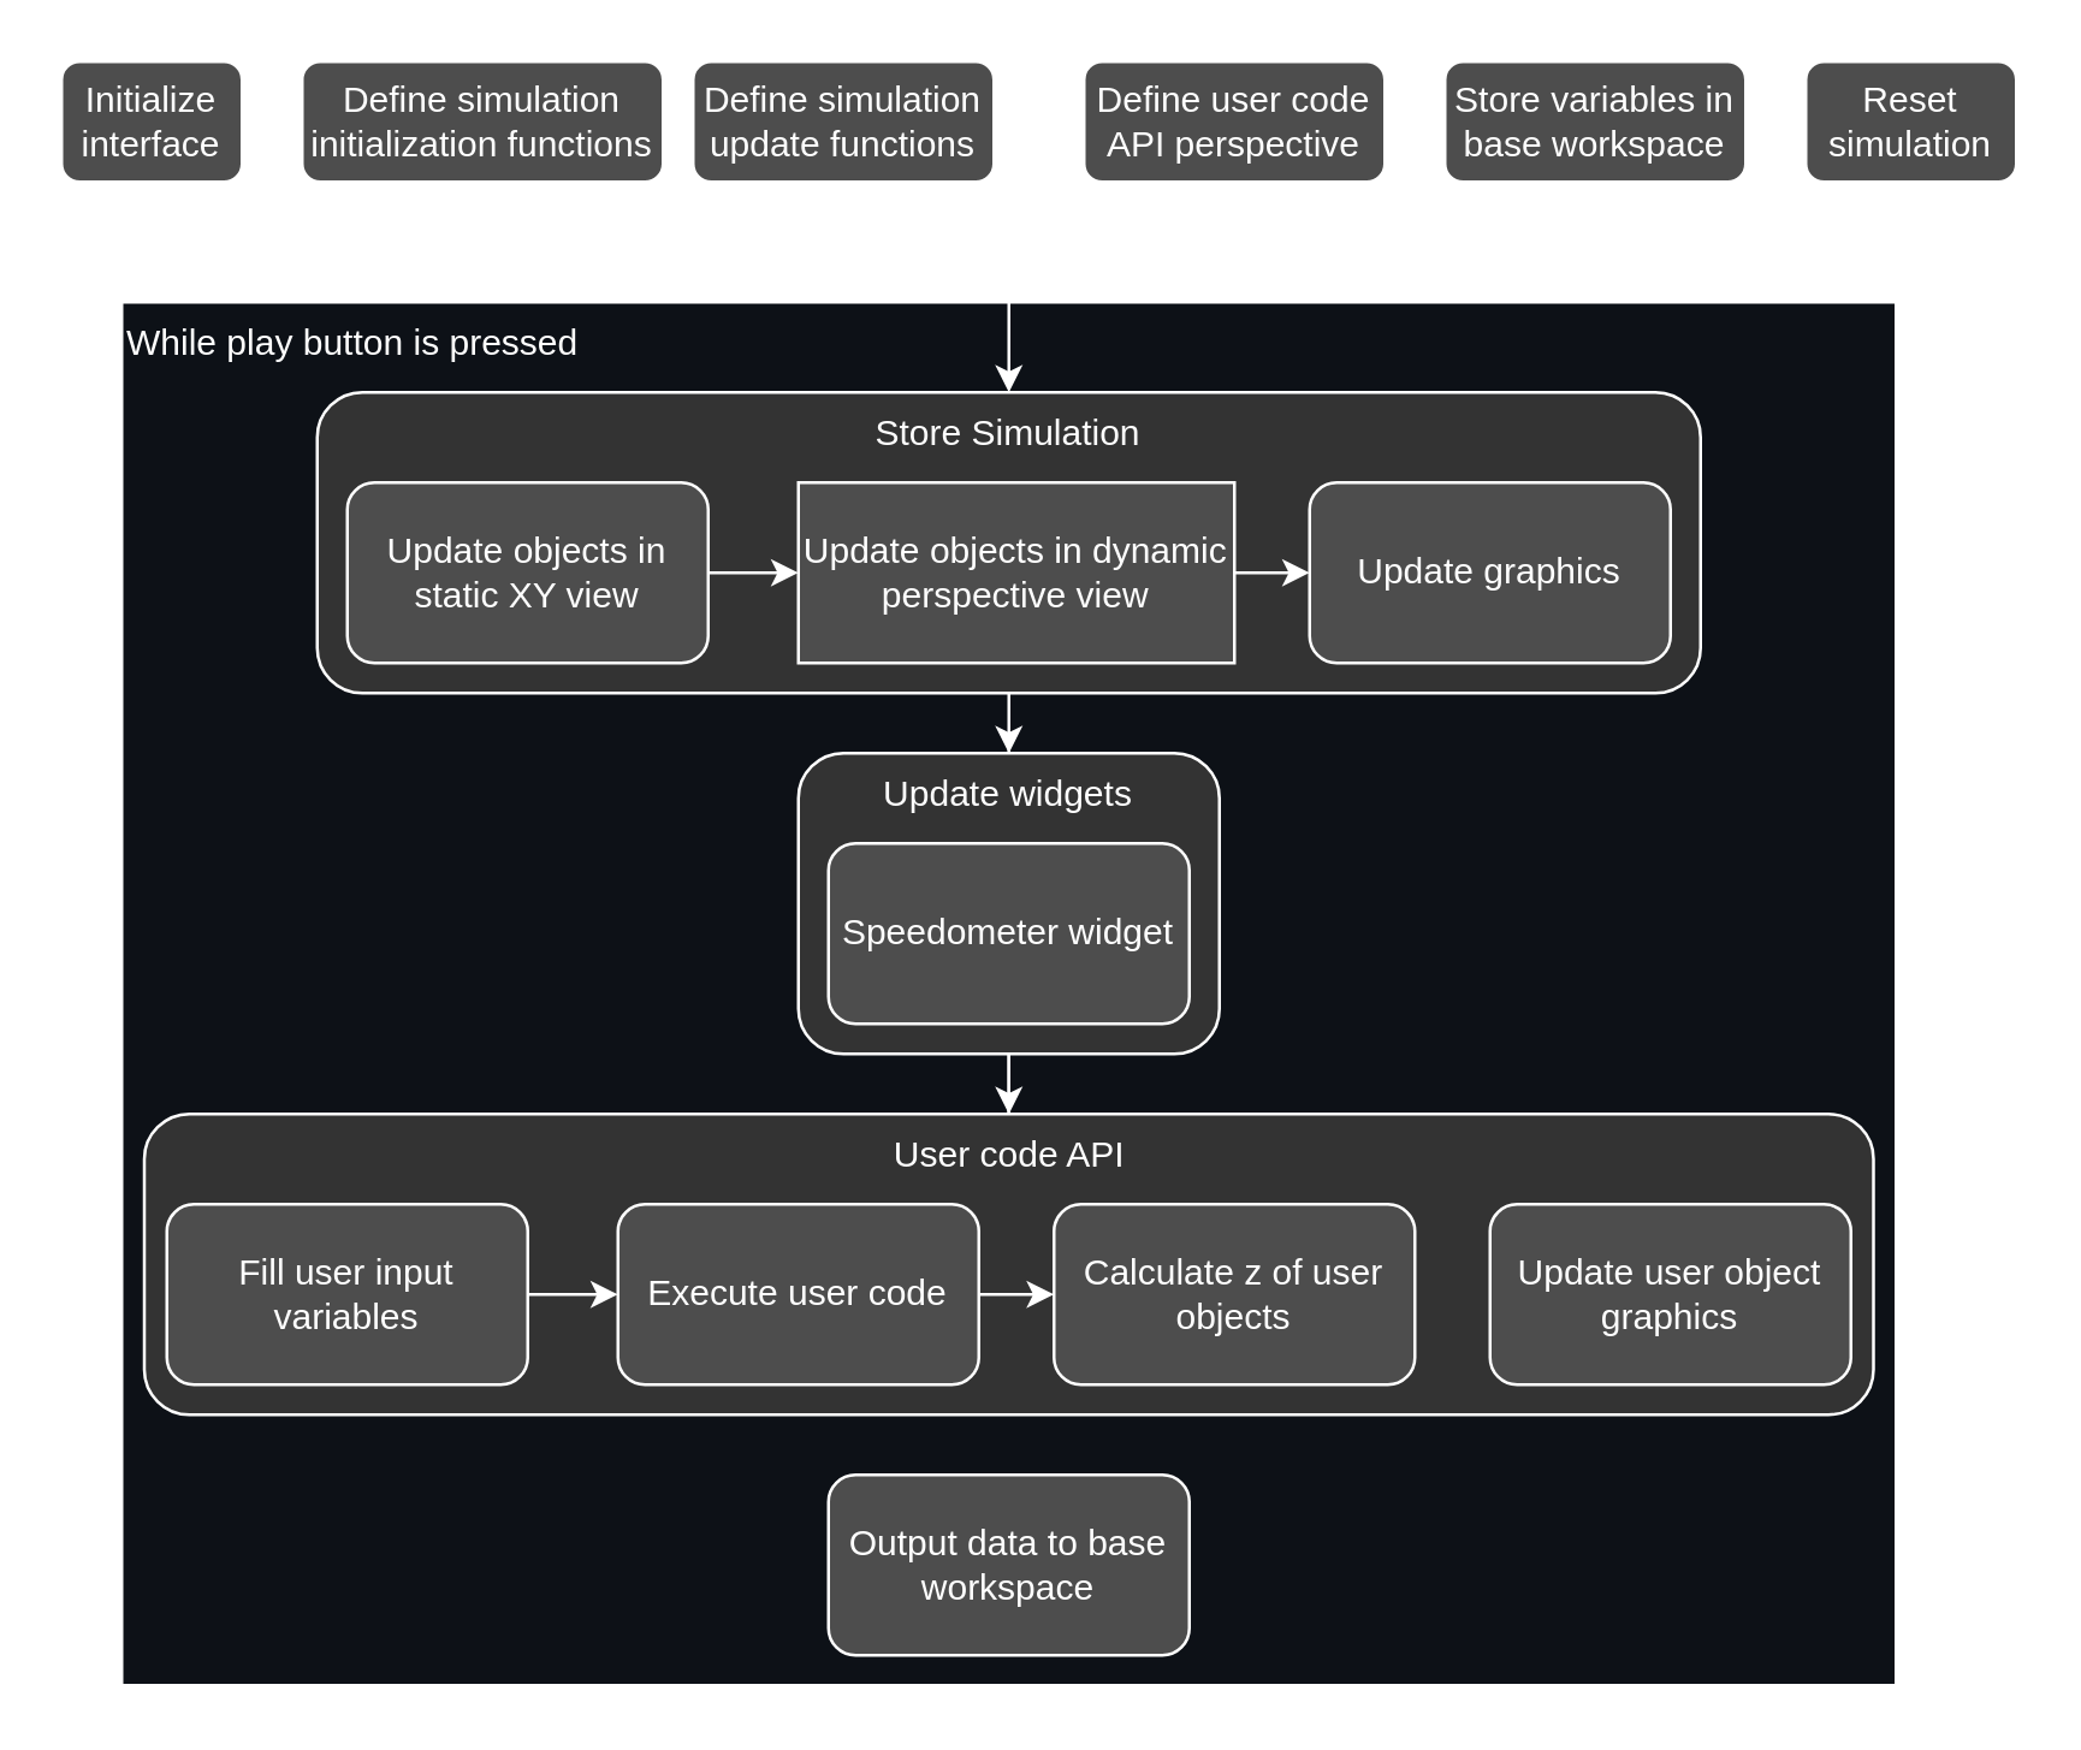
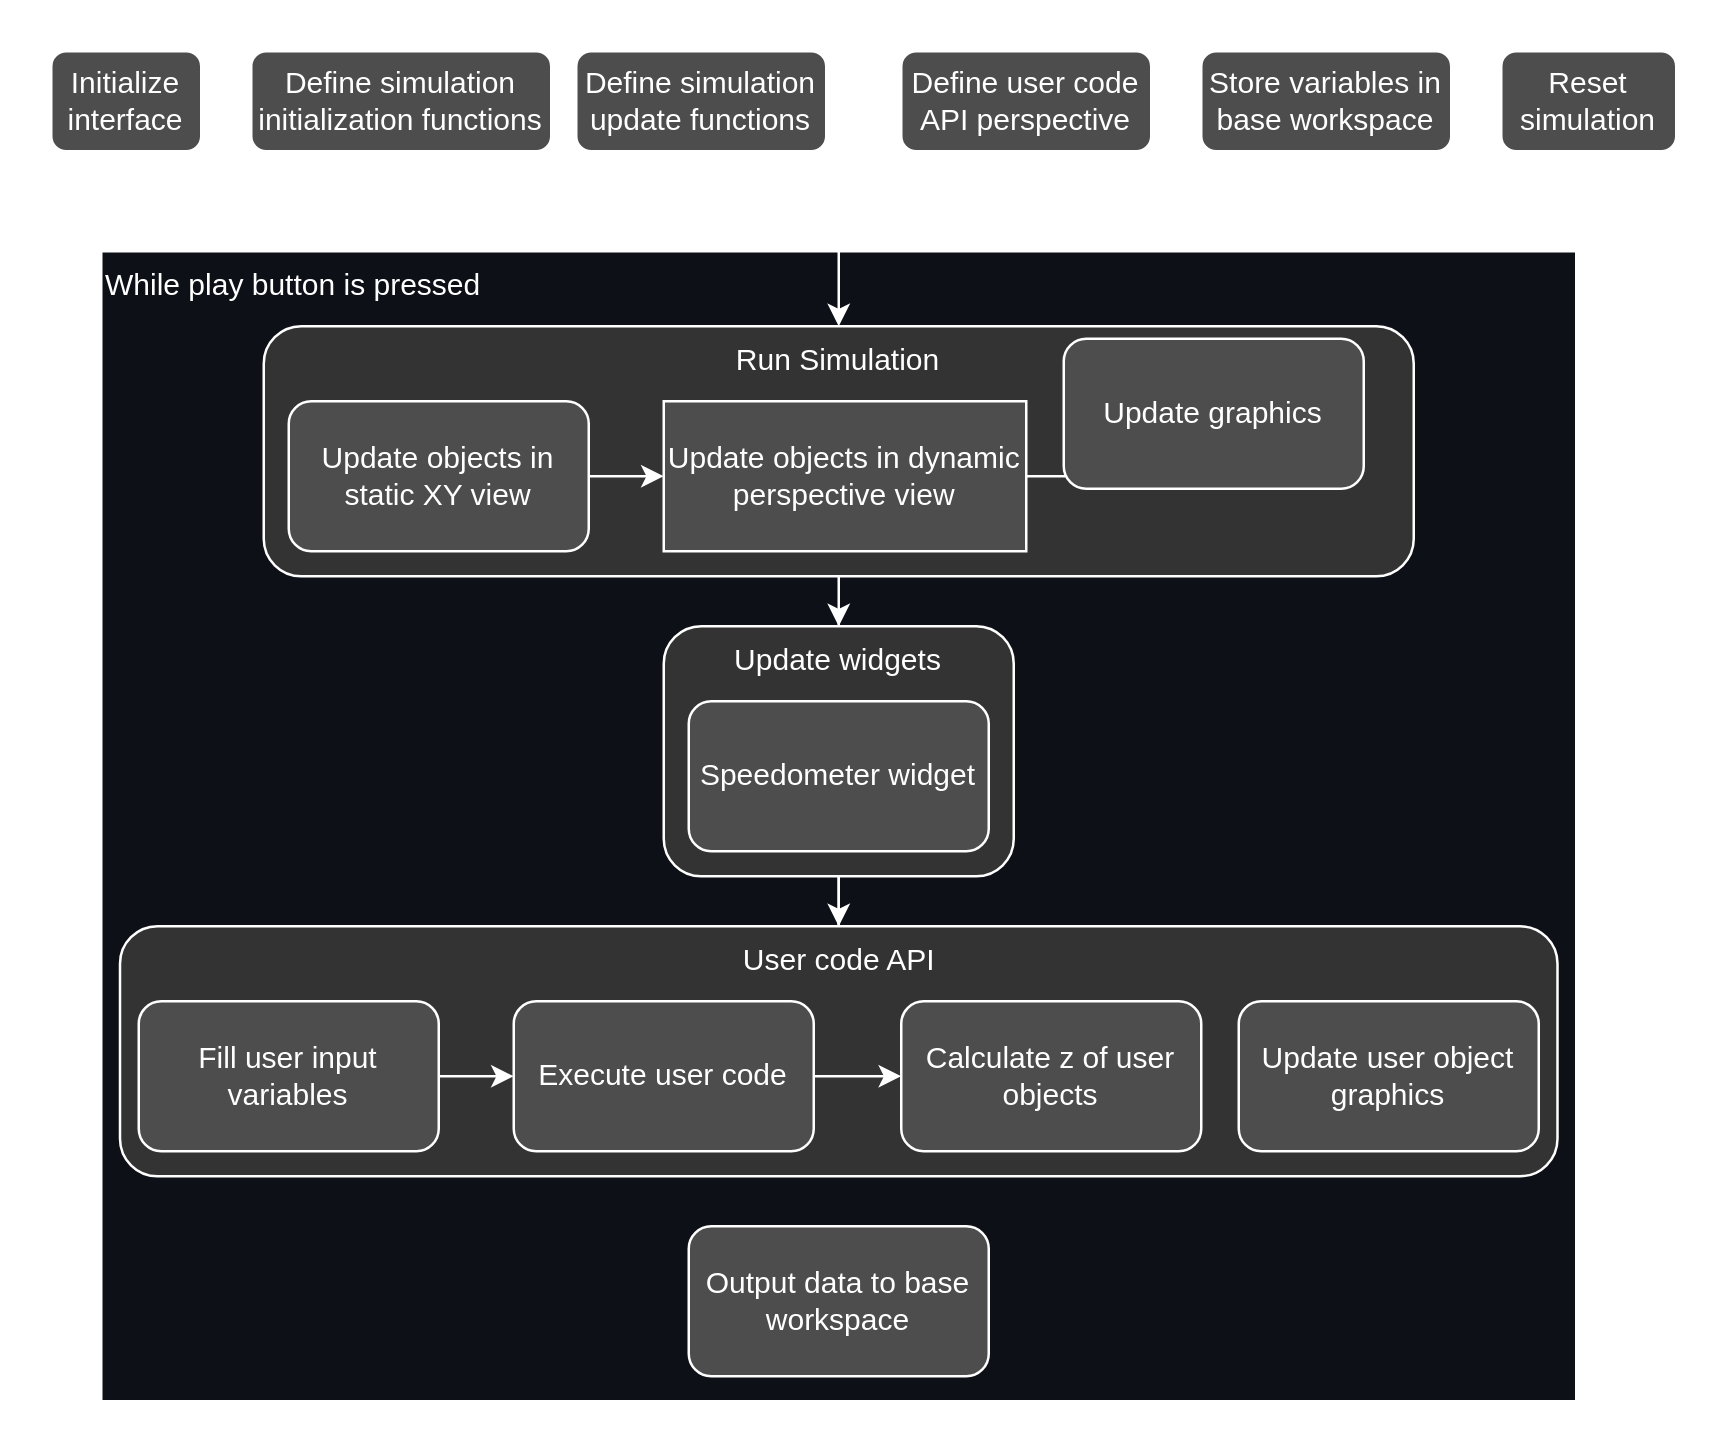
- <mxCell id="8" value="Store Simulation" style="rounded=1;whiteSpace=wrap;html=1;strokeColor=#FFFFFF;fontColor=#FFFFFF;fillColor=#333333;align=center;verticalAlign=top;" vertex="1" parent="1"><mxGeometry x="105" y="130" width="460" height="100" as="geometry" /></mxCell>
+ <mxCell id="8" value="Run Simulation" style="rounded=1;whiteSpace=wrap;html=1;strokeColor=#FFFFFF;fontColor=#FFFFFF;fillColor=#333333;align=center;verticalAlign=top;" vertex="1" parent="1"><mxGeometry x="105" y="130" width="460" height="100" as="geometry" /></mxCell>
- <mxCell id="25" value="Update graphics" style="whiteSpace=wrap;html=1;fillColor=#4D4D4D;strokeColor=#FFFFFF;fontColor=#FFFFFF;rounded=1;" vertex="1" parent="1"><mxGeometry x="435" y="160" width="120" height="60" as="geometry" /></mxCell>
+ <mxCell id="25" value="Update graphics" style="whiteSpace=wrap;html=1;fillColor=#4D4D4D;strokeColor=#FFFFFF;fontColor=#FFFFFF;rounded=1;" vertex="1" parent="1"><mxGeometry x="425" y="135" width="120" height="60" as="geometry" /></mxCell>
- <mxCell id="31" value="Calculate z of user objects" style="whiteSpace=wrap;html=1;fillColor=#4D4D4D;strokeColor=#FFFFFF;fontColor=#FFFFFF;rounded=1;" vertex="1" parent="1"><mxGeometry x="350" y="400" width="120" height="60" as="geometry" /></mxCell>
+ <mxCell id="31" value="Calculate z of user objects" style="whiteSpace=wrap;html=1;fillColor=#4D4D4D;strokeColor=#FFFFFF;fontColor=#FFFFFF;rounded=1;" vertex="1" parent="1"><mxGeometry x="360" y="400" width="120" height="60" as="geometry" /></mxCell>
